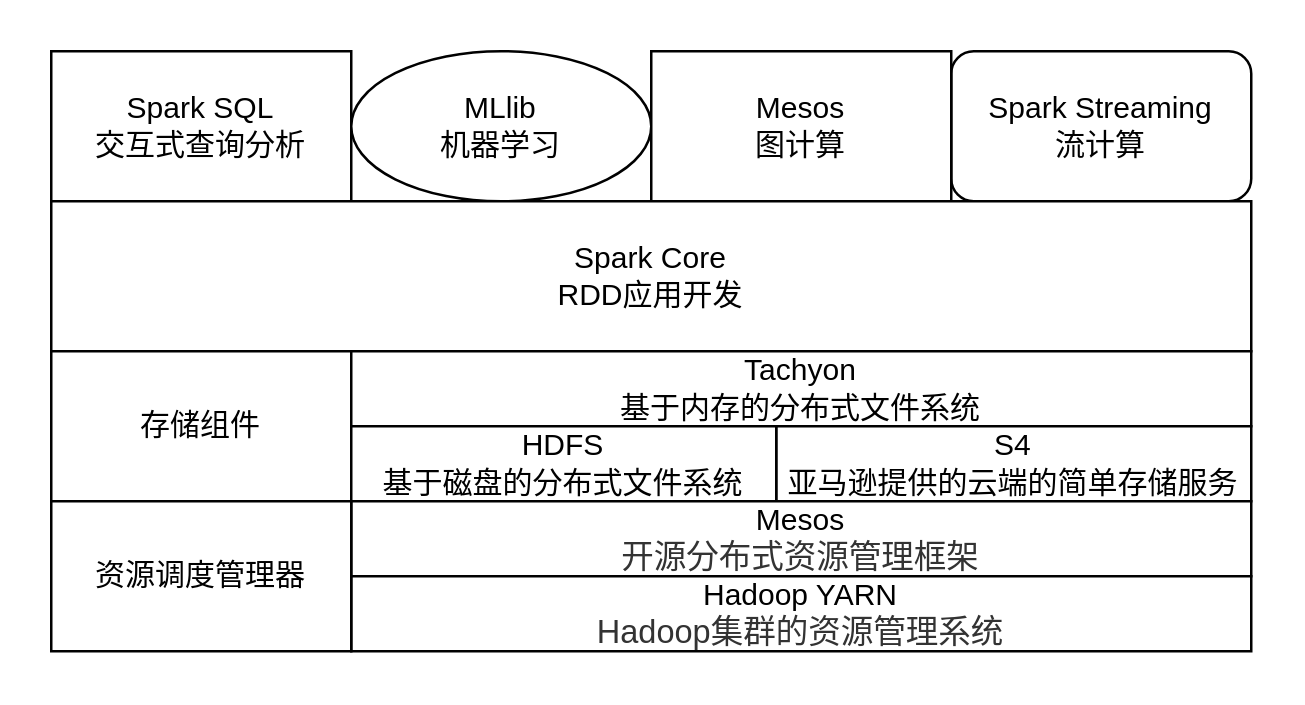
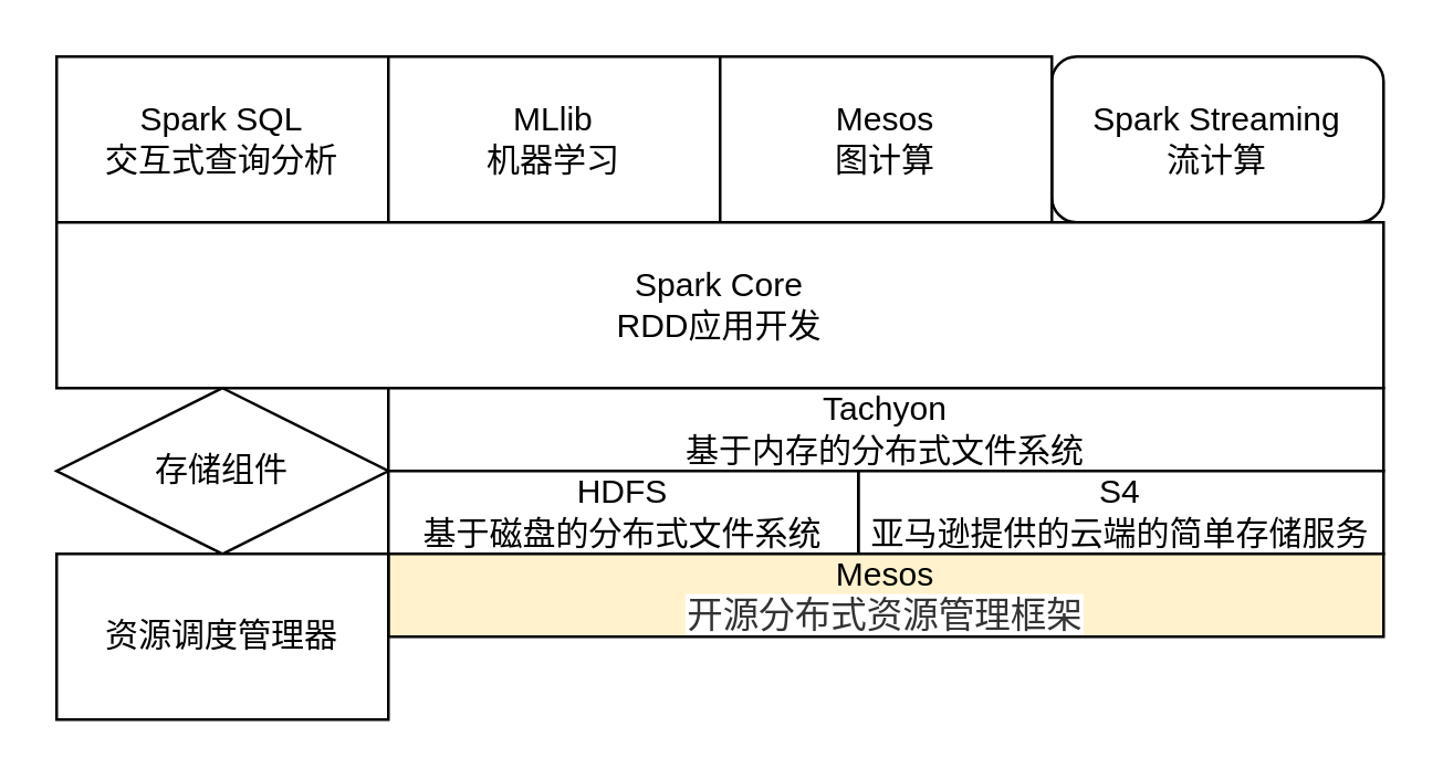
- <mxCell id="4" value="MLlib&lt;br&gt;机器学习" style="ellipse;whiteSpace=wrap;html=1;" vertex="1" parent="1"><mxGeometry x="140" y="20" width="120" height="60" as="geometry" /></mxCell>
+ <mxCell id="4" value="MLlib&lt;br&gt;机器学习" style="rounded=0;whiteSpace=wrap;html=1;" vertex="1" parent="1"><mxGeometry x="140" y="20" width="120" height="60" as="geometry" /></mxCell>
- <mxCell id="7" value="存储组件" style="rounded=0;whiteSpace=wrap;html=1;" vertex="1" parent="1"><mxGeometry x="20" y="140" width="120" height="60" as="geometry" /></mxCell>
+ <mxCell id="7" value="存储组件" style="rhombus;whiteSpace=wrap;html=1;" vertex="1" parent="1"><mxGeometry x="20" y="140" width="120" height="60" as="geometry" /></mxCell>
- <mxCell id="11" value="Mesos&lt;br&gt;&lt;span style=&quot;color: rgb(51, 51, 51); font-family: Arial, sans-serif; font-size: 13px; text-align: start; background-color: rgb(255, 255, 255);&quot;&gt;开源分布式资源管理框架&lt;/span&gt;" style="rounded=0;whiteSpace=wrap;html=1;" vertex="1" parent="1"><mxGeometry x="140" y="200" width="360" height="30" as="geometry" /></mxCell>
+ <mxCell id="11" value="Mesos&lt;br&gt;&lt;span style=&quot;color: rgb(51, 51, 51); font-family: Arial, sans-serif; font-size: 13px; text-align: start; background-color: rgb(255, 255, 255);&quot;&gt;开源分布式资源管理框架&lt;/span&gt;" style="rounded=0;whiteSpace=wrap;html=1;fillColor=#fff2cc;" vertex="1" parent="1"><mxGeometry x="140" y="200" width="360" height="30" as="geometry" /></mxCell>
- <mxCell id="12" value="Hadoop YARN&lt;br&gt;&lt;span style=&quot;color: rgb(51, 51, 51); font-family: Arial, sans-serif; font-size: 13px; text-align: start; background-color: rgb(255, 255, 255);&quot;&gt;Hadoop集群的资源管理系统&lt;/span&gt;" style="rounded=0;whiteSpace=wrap;html=1;" vertex="1" parent="1"><mxGeometry x="140" y="230" width="360" height="30" as="geometry" /></mxCell>
